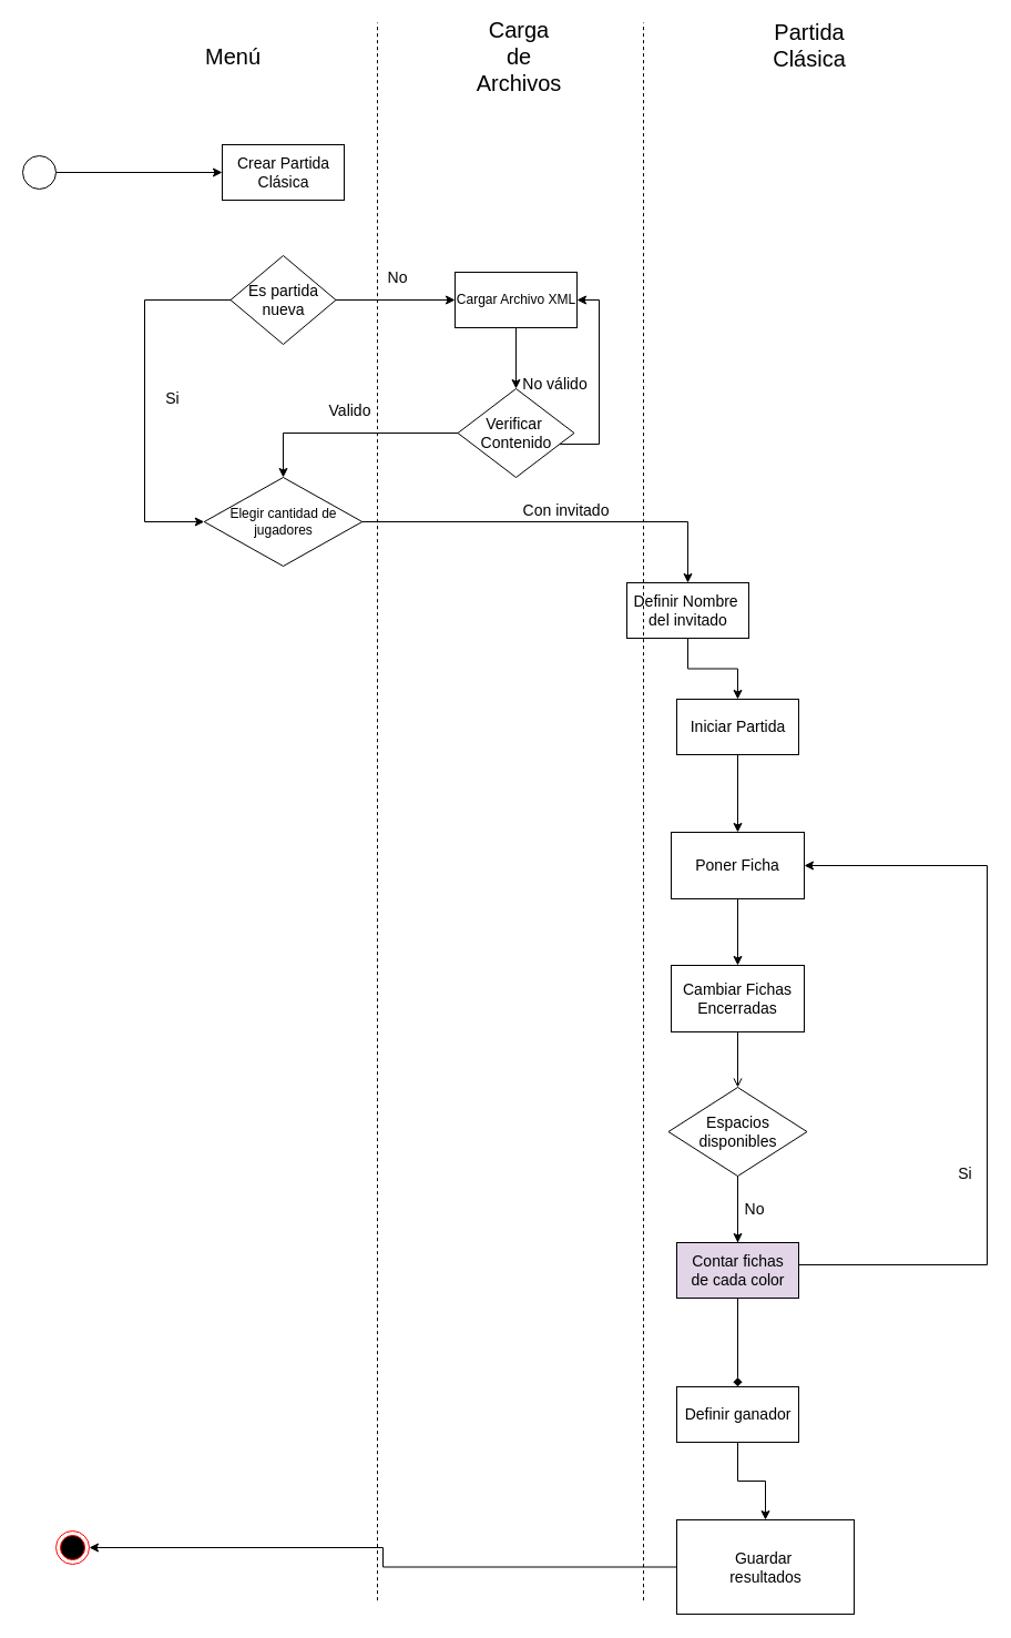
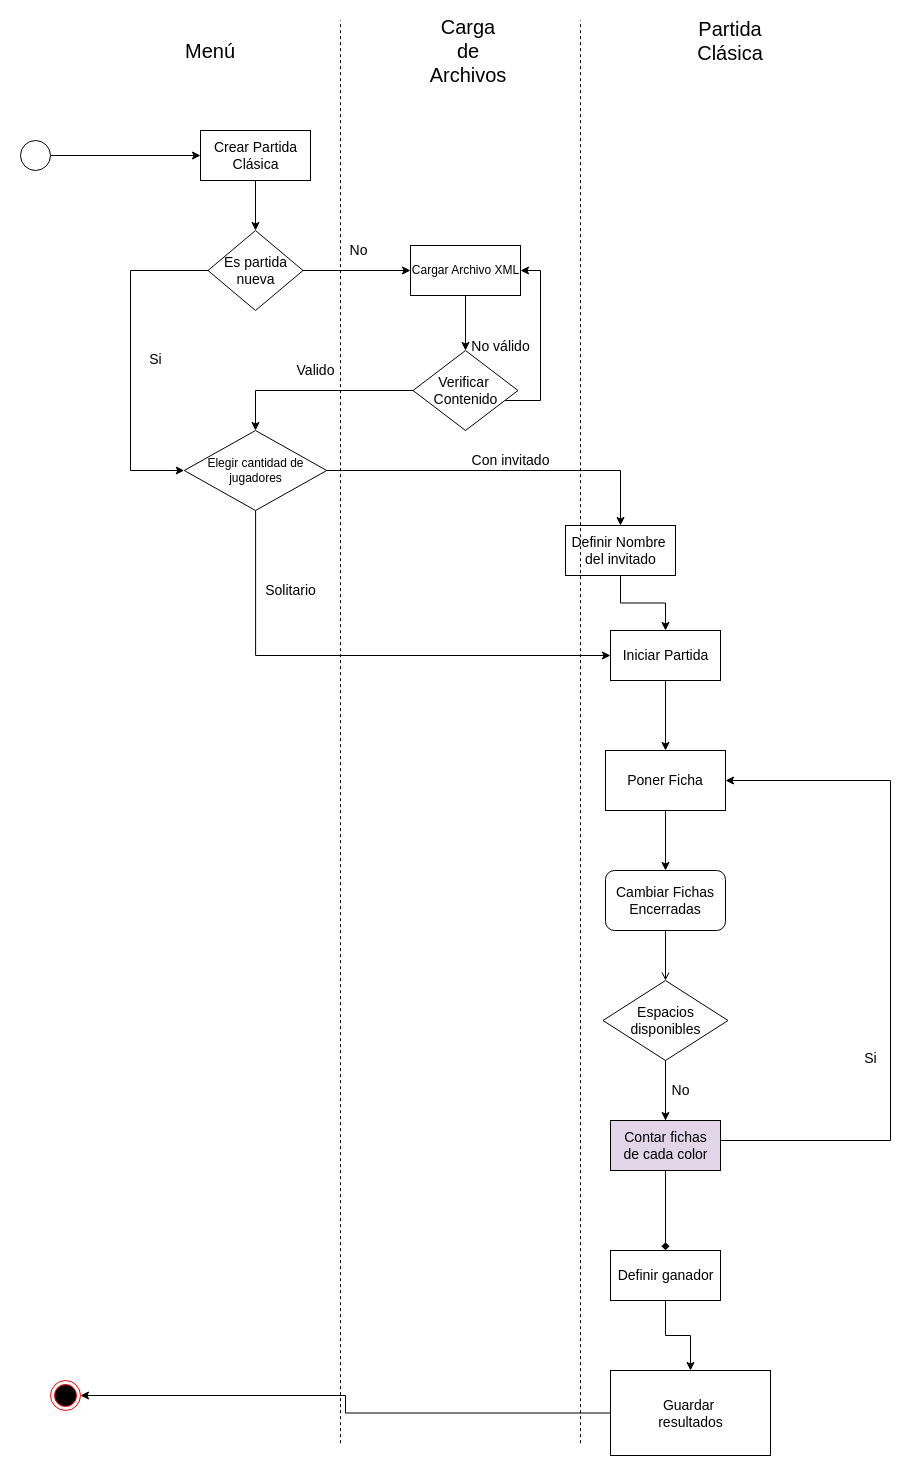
+ <mxCell id="19" style="edgeStyle=orthogonalEdgeStyle;rounded=0;orthogonalLoop=1;jettySize=auto;html=1;fontSize=14;" edge="1" parent="1" source="20" target="21"><mxGeometry relative="1" as="geometry" /></mxCell>
+ <mxCell id="7" value="Solitario" style="edgeStyle=orthogonalEdgeStyle;rounded=0;orthogonalLoop=1;jettySize=auto;html=1;fontSize=14;" edge="1" parent="1" source="9" target="18"><mxGeometry x="-0.68" y="35" relative="1" as="geometry"><Array as="points"><mxPoint x="255" y="655" /></Array><mxPoint as="offset" /></mxGeometry></mxCell>
- <mxCell id="25" value="Cambiar Fichas&lt;br&gt;Encerradas" style="rounded=0;whiteSpace=wrap;html=1;fontSize=14;" vertex="1" parent="1"><mxGeometry x="605" y="870" width="120" height="60" as="geometry" /></mxCell>
+ <mxCell id="25" value="Cambiar Fichas&lt;br&gt;Encerradas" style="whiteSpace=wrap;html=1;fontSize=14;rounded=1;" vertex="1" parent="1"><mxGeometry x="605" y="870" width="120" height="60" as="geometry" /></mxCell>
